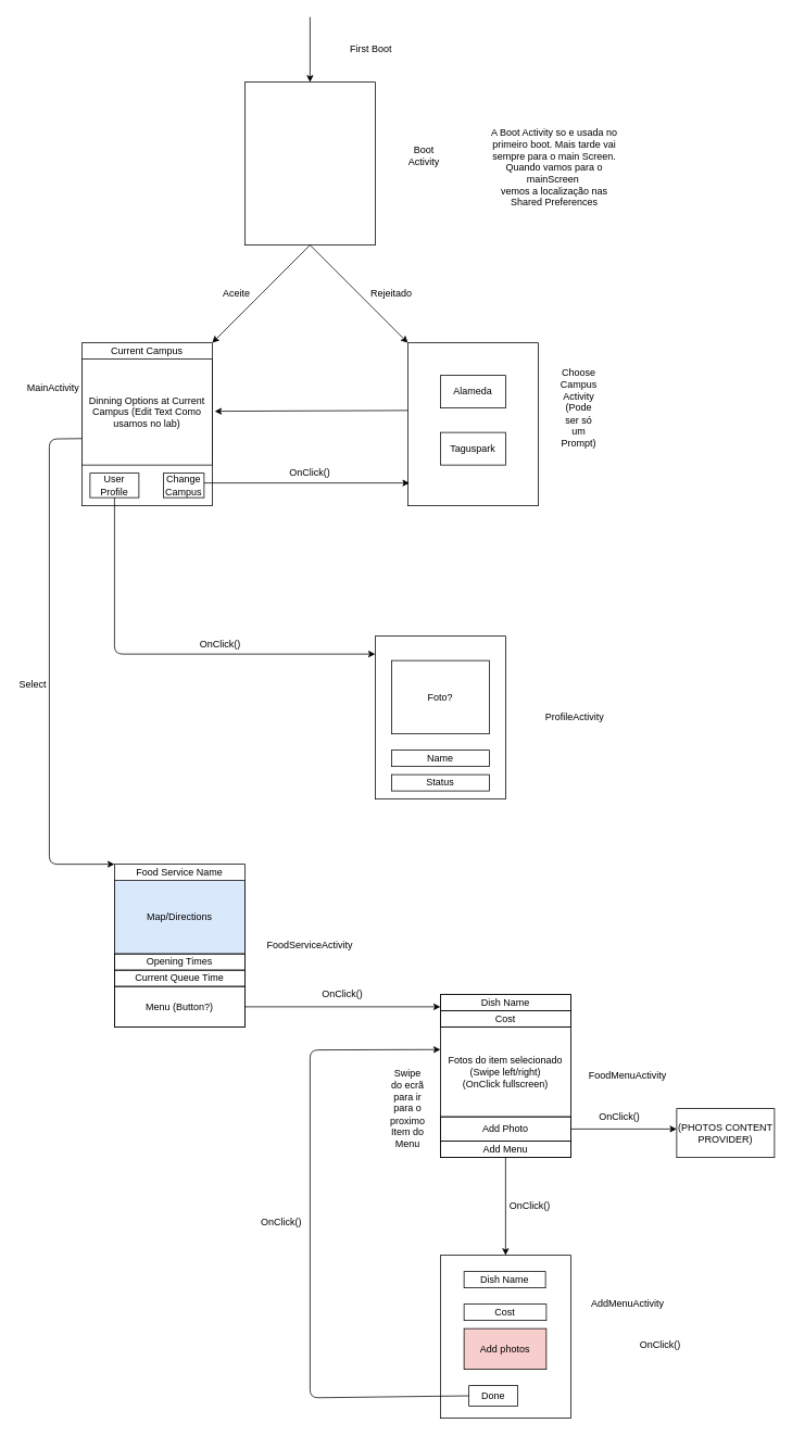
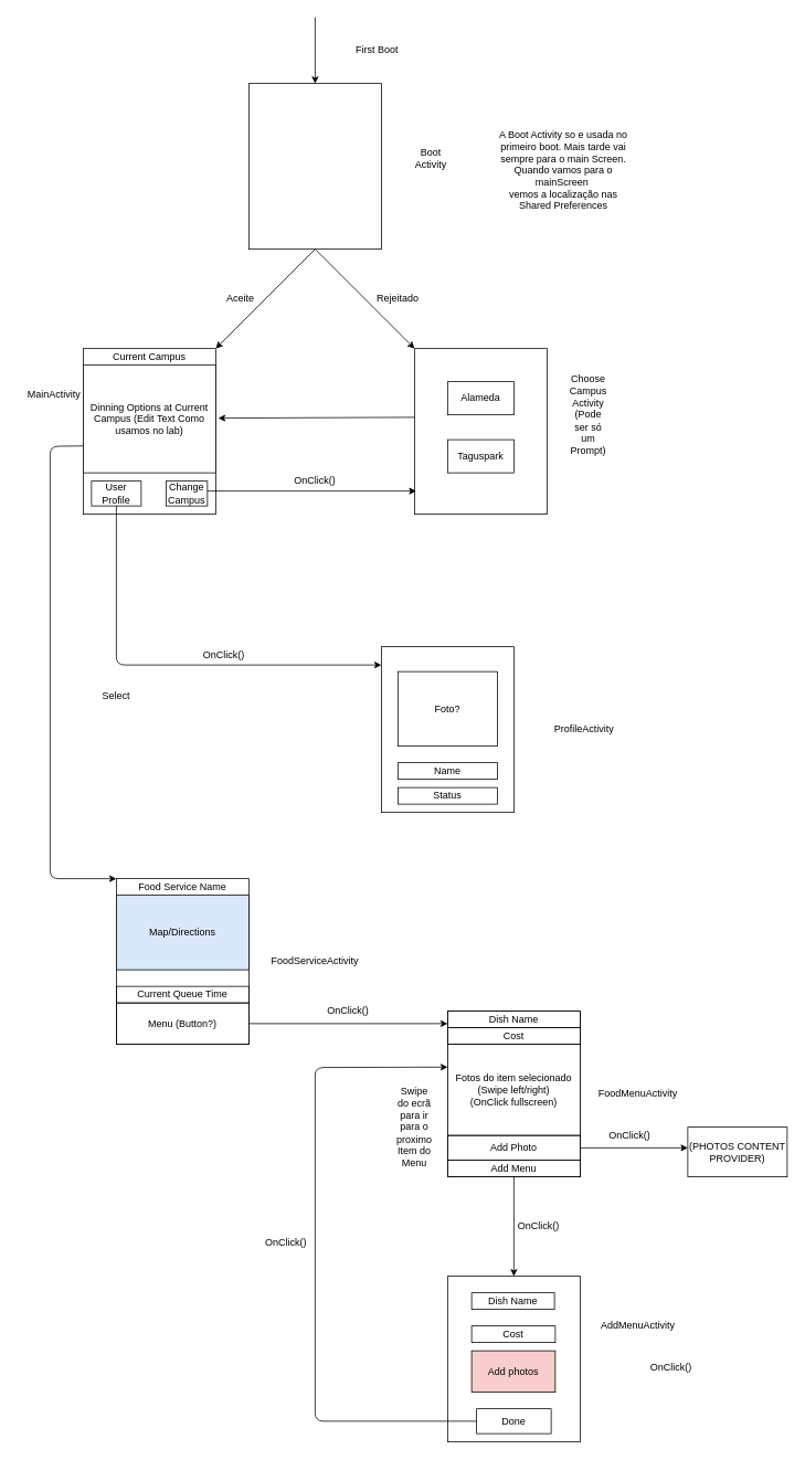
- <mxCell id="31" value="Select" style="text;html=1;strokeColor=none;fillColor=none;align=center;verticalAlign=middle;whiteSpace=wrap;rounded=0;" vertex="1" parent="1"><mxGeometry y="830" width="40" height="20" as="geometry" x="20" /></mxCell>
+ <mxCell id="31" value="Select" style="text;html=1;strokeColor=none;fillColor=none;align=center;verticalAlign=middle;whiteSpace=wrap;rounded=0;" vertex="1" parent="1"><mxGeometry x="120" y="830" width="40" height="20" as="geometry" /></mxCell>
- <mxCell id="36" value="Opening Times" style="text;html=1;strokeColor=#000000;fillColor=none;align=center;verticalAlign=middle;whiteSpace=wrap;rounded=0;" vertex="1" parent="1"><mxGeometry x="140" y="1170" width="160" height="20" as="geometry" /></mxCell>
- <mxCell id="61" value="Done" style="rounded=0;whiteSpace=wrap;html=1;strokeColor=#000000;" vertex="1" parent="1"><mxGeometry x="575" y="1700" width="60" height="25" as="geometry" /></mxCell>
+ <mxCell id="61" value="Done" style="rounded=0;whiteSpace=wrap;html=1;strokeColor=#000000;" vertex="1" parent="1"><mxGeometry x="575" y="1700" width="90" height="30" as="geometry" /></mxCell>
